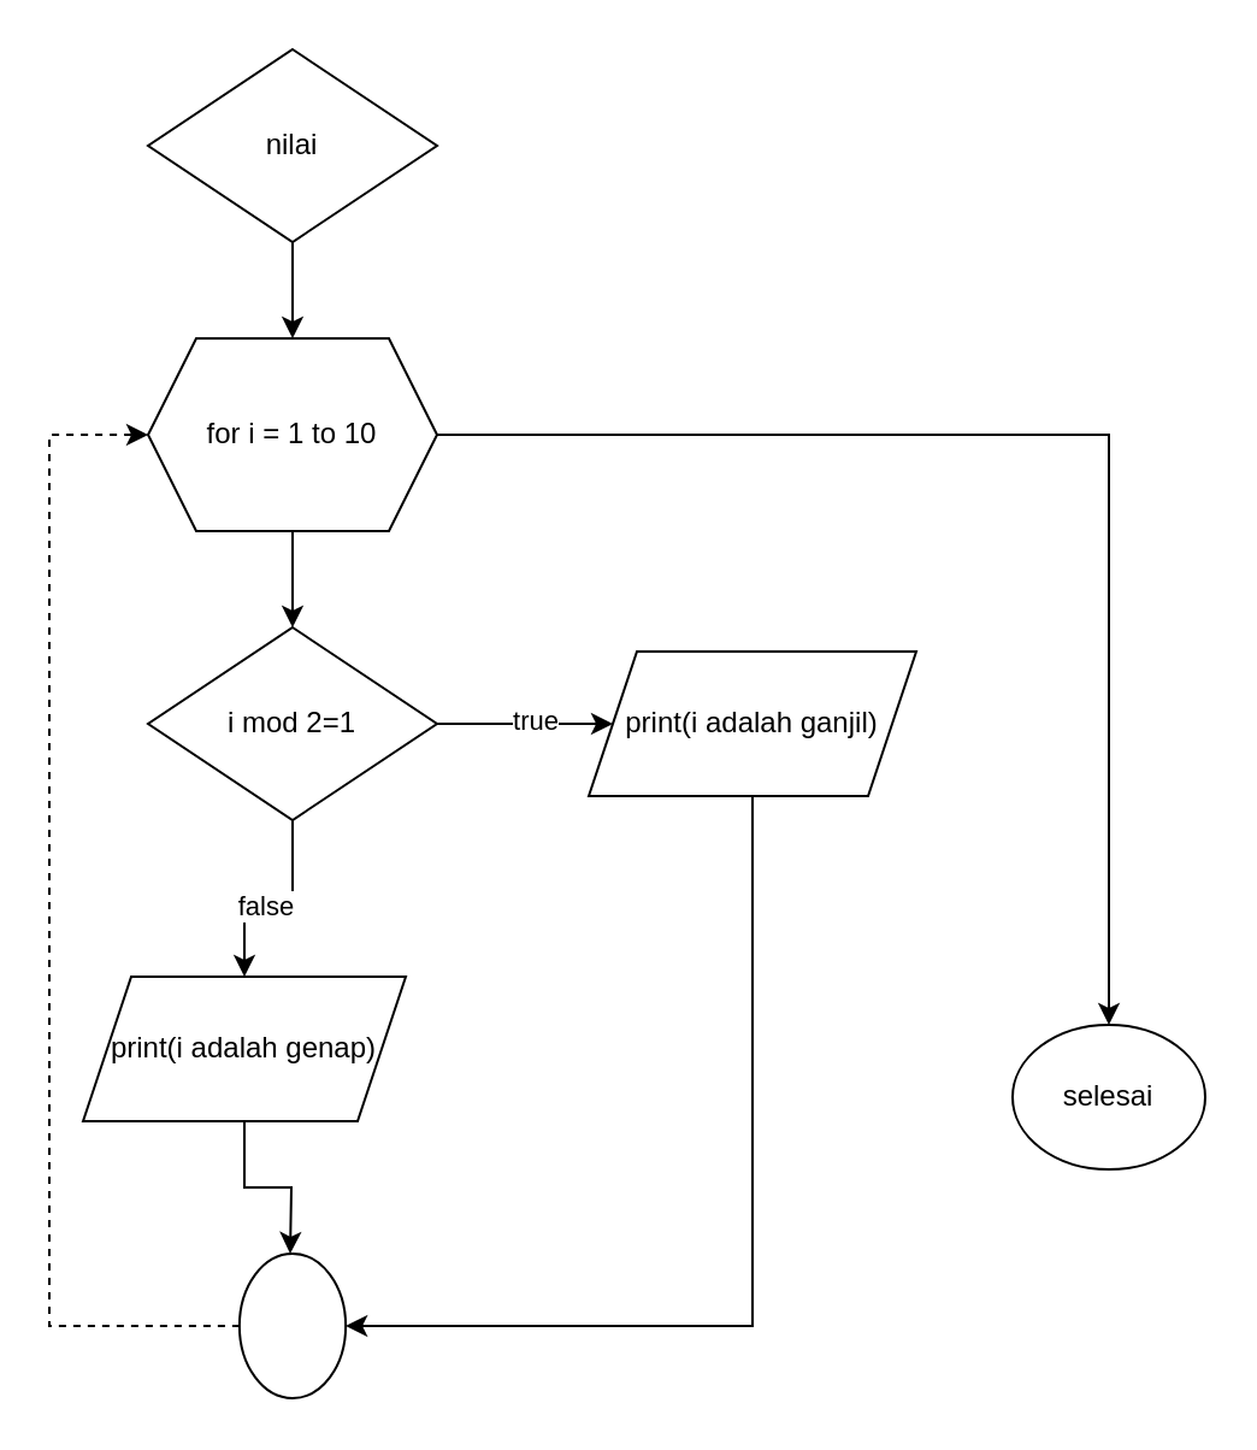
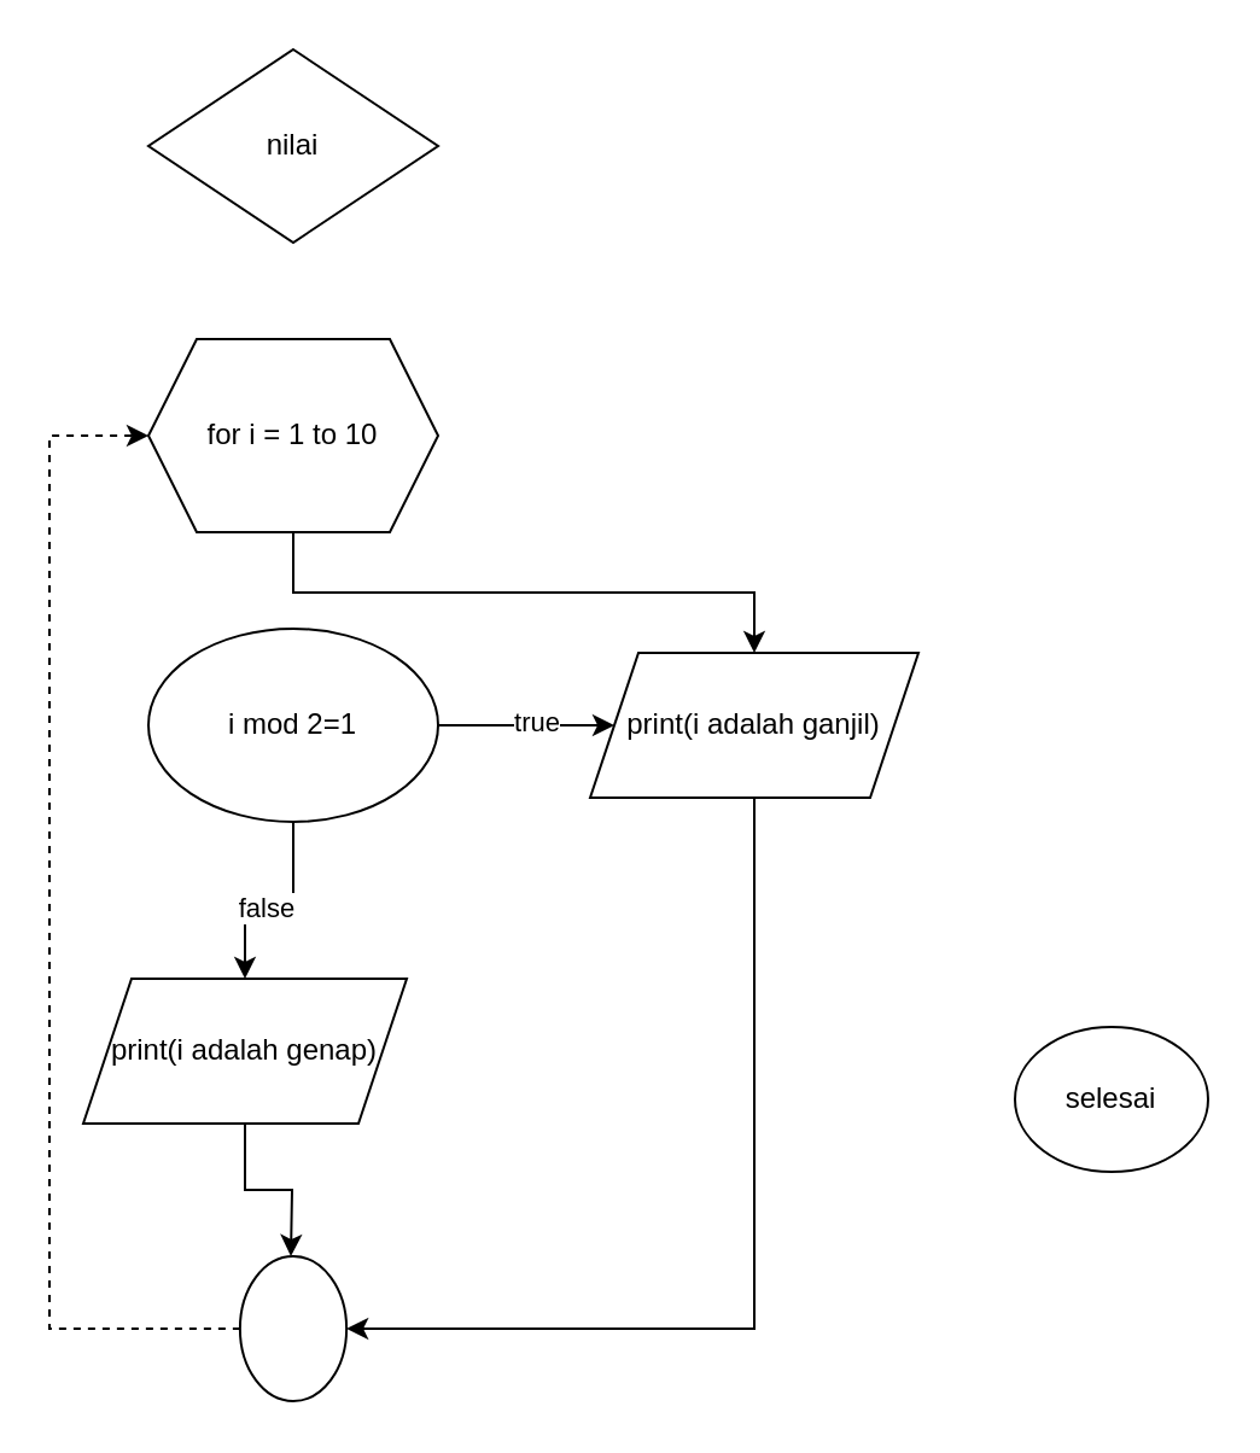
- <mxCell id="5" style="edgeStyle=orthogonalEdgeStyle;rounded=0;orthogonalLoop=1;jettySize=auto;html=1;exitX=0.5;exitY=1;exitDx=0;exitDy=0;entryX=0.5;entryY=0;entryDx=0;entryDy=0;" edge="1" parent="1" source="6" target="4"><mxGeometry relative="1" as="geometry" /></mxCell>
- <mxCell id="3" style="edgeStyle=orthogonalEdgeStyle;rounded=0;orthogonalLoop=1;jettySize=auto;html=1;exitX=1;exitY=0.5;exitDx=0;exitDy=0;entryX=0.5;entryY=0;entryDx=0;entryDy=0;" edge="1" parent="1" source="4" target="17"><mxGeometry relative="1" as="geometry" /></mxCell>
- <mxCell id="2" style="edgeStyle=orthogonalEdgeStyle;rounded=0;orthogonalLoop=1;jettySize=auto;html=1;exitX=0.5;exitY=1;exitDx=0;exitDy=0;entryX=0.5;entryY=0;entryDx=0;entryDy=0;" edge="1" parent="1" source="4" target="11"><mxGeometry relative="1" as="geometry" /></mxCell>
+ <mxCell id="2" style="edgeStyle=orthogonalEdgeStyle;rounded=0;orthogonalLoop=1;jettySize=auto;html=1;exitX=0.5;exitY=1;exitDx=0;exitDy=0;" edge="1" parent="1" source="4" target="13"><mxGeometry relative="1" as="geometry" /></mxCell>
- <mxCell id="11" value="i mod 2=1" style="rhombus;whiteSpace=wrap;html=1;" vertex="1" parent="1"><mxGeometry x="61" y="260" width="120" height="80" as="geometry" /></mxCell>
+ <mxCell id="11" value="i mod 2=1" style="ellipse;whiteSpace=wrap;html=1;" vertex="1" parent="1"><mxGeometry x="61" y="260" width="120" height="80" as="geometry" /></mxCell>
